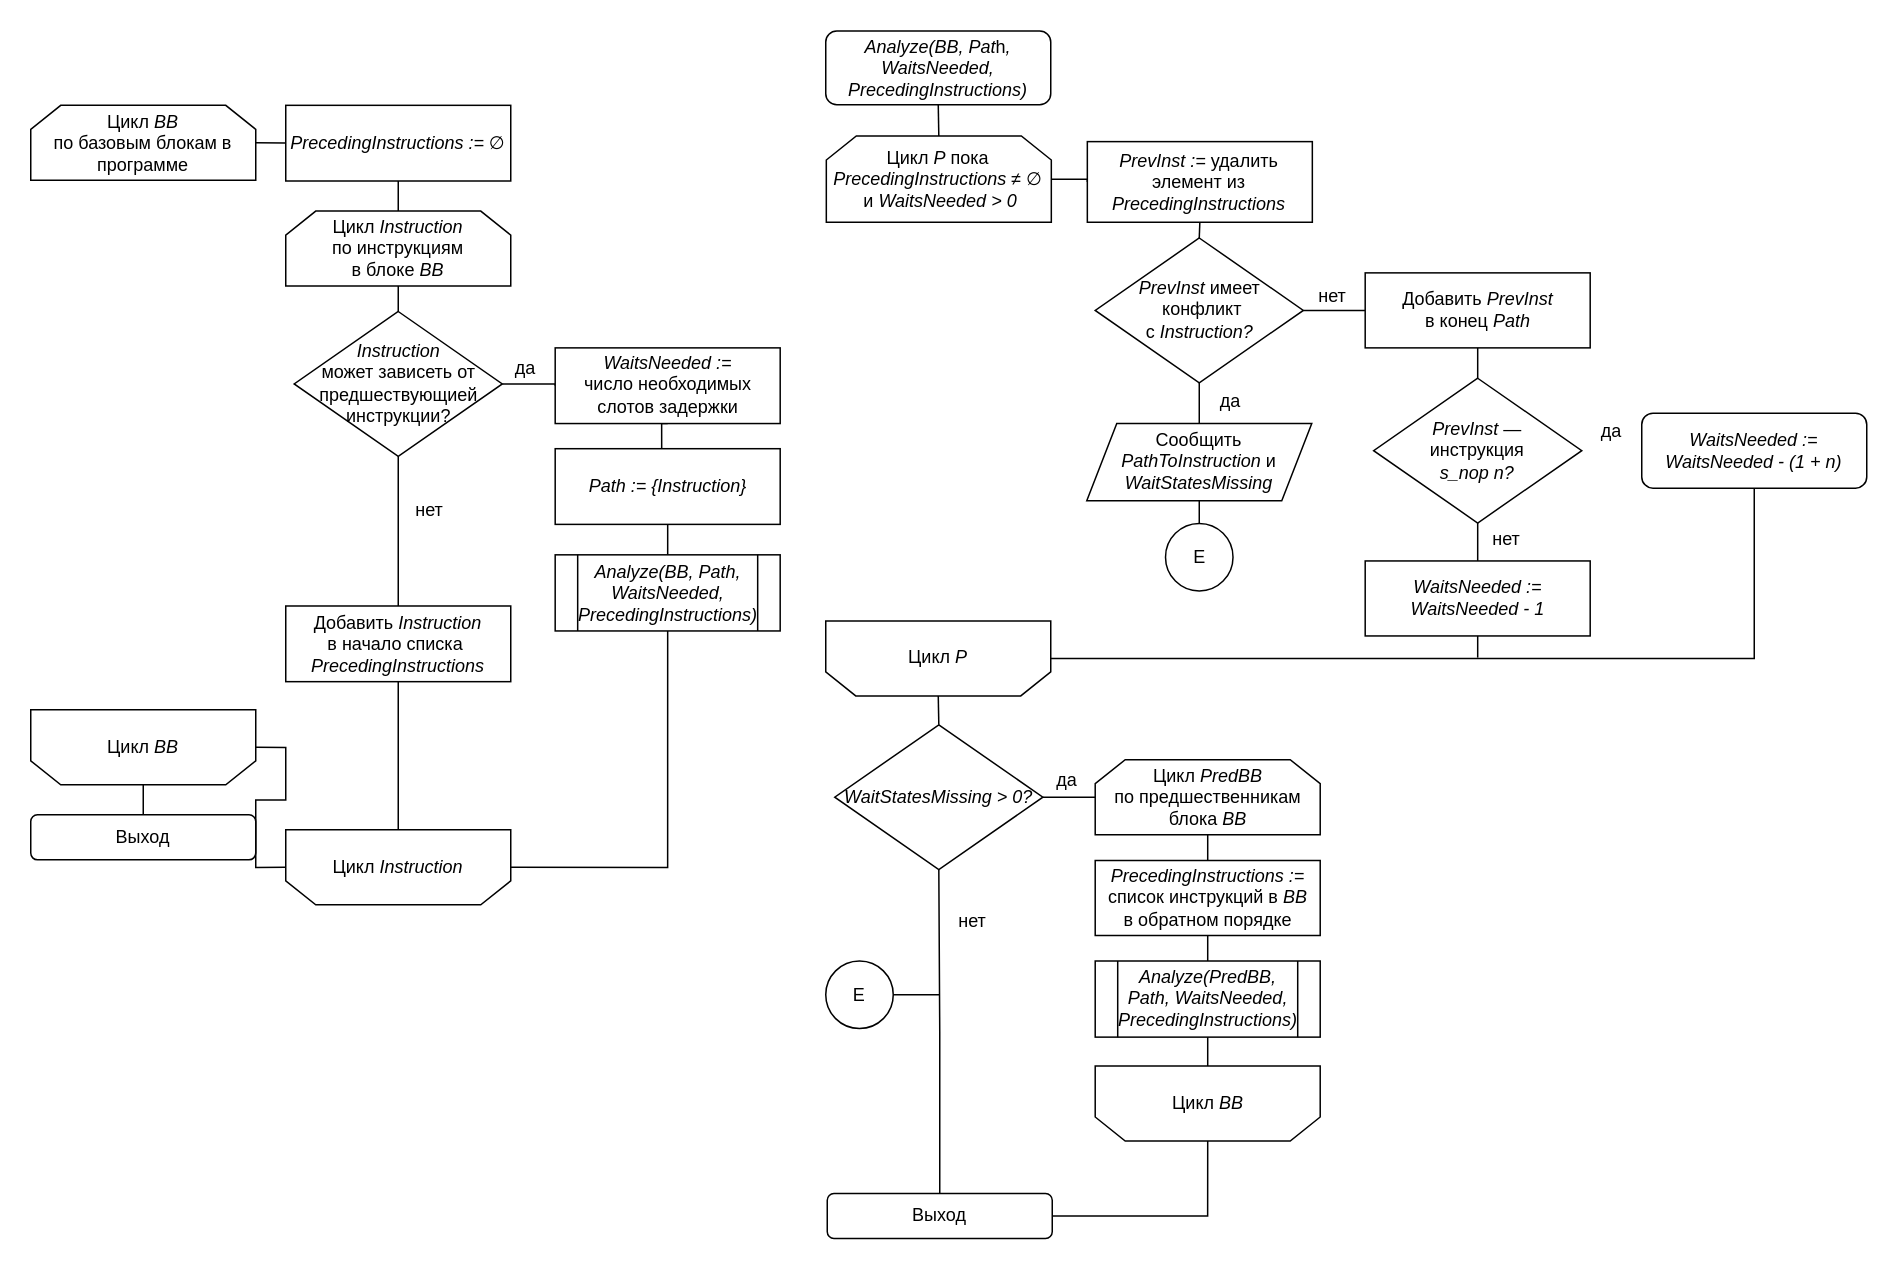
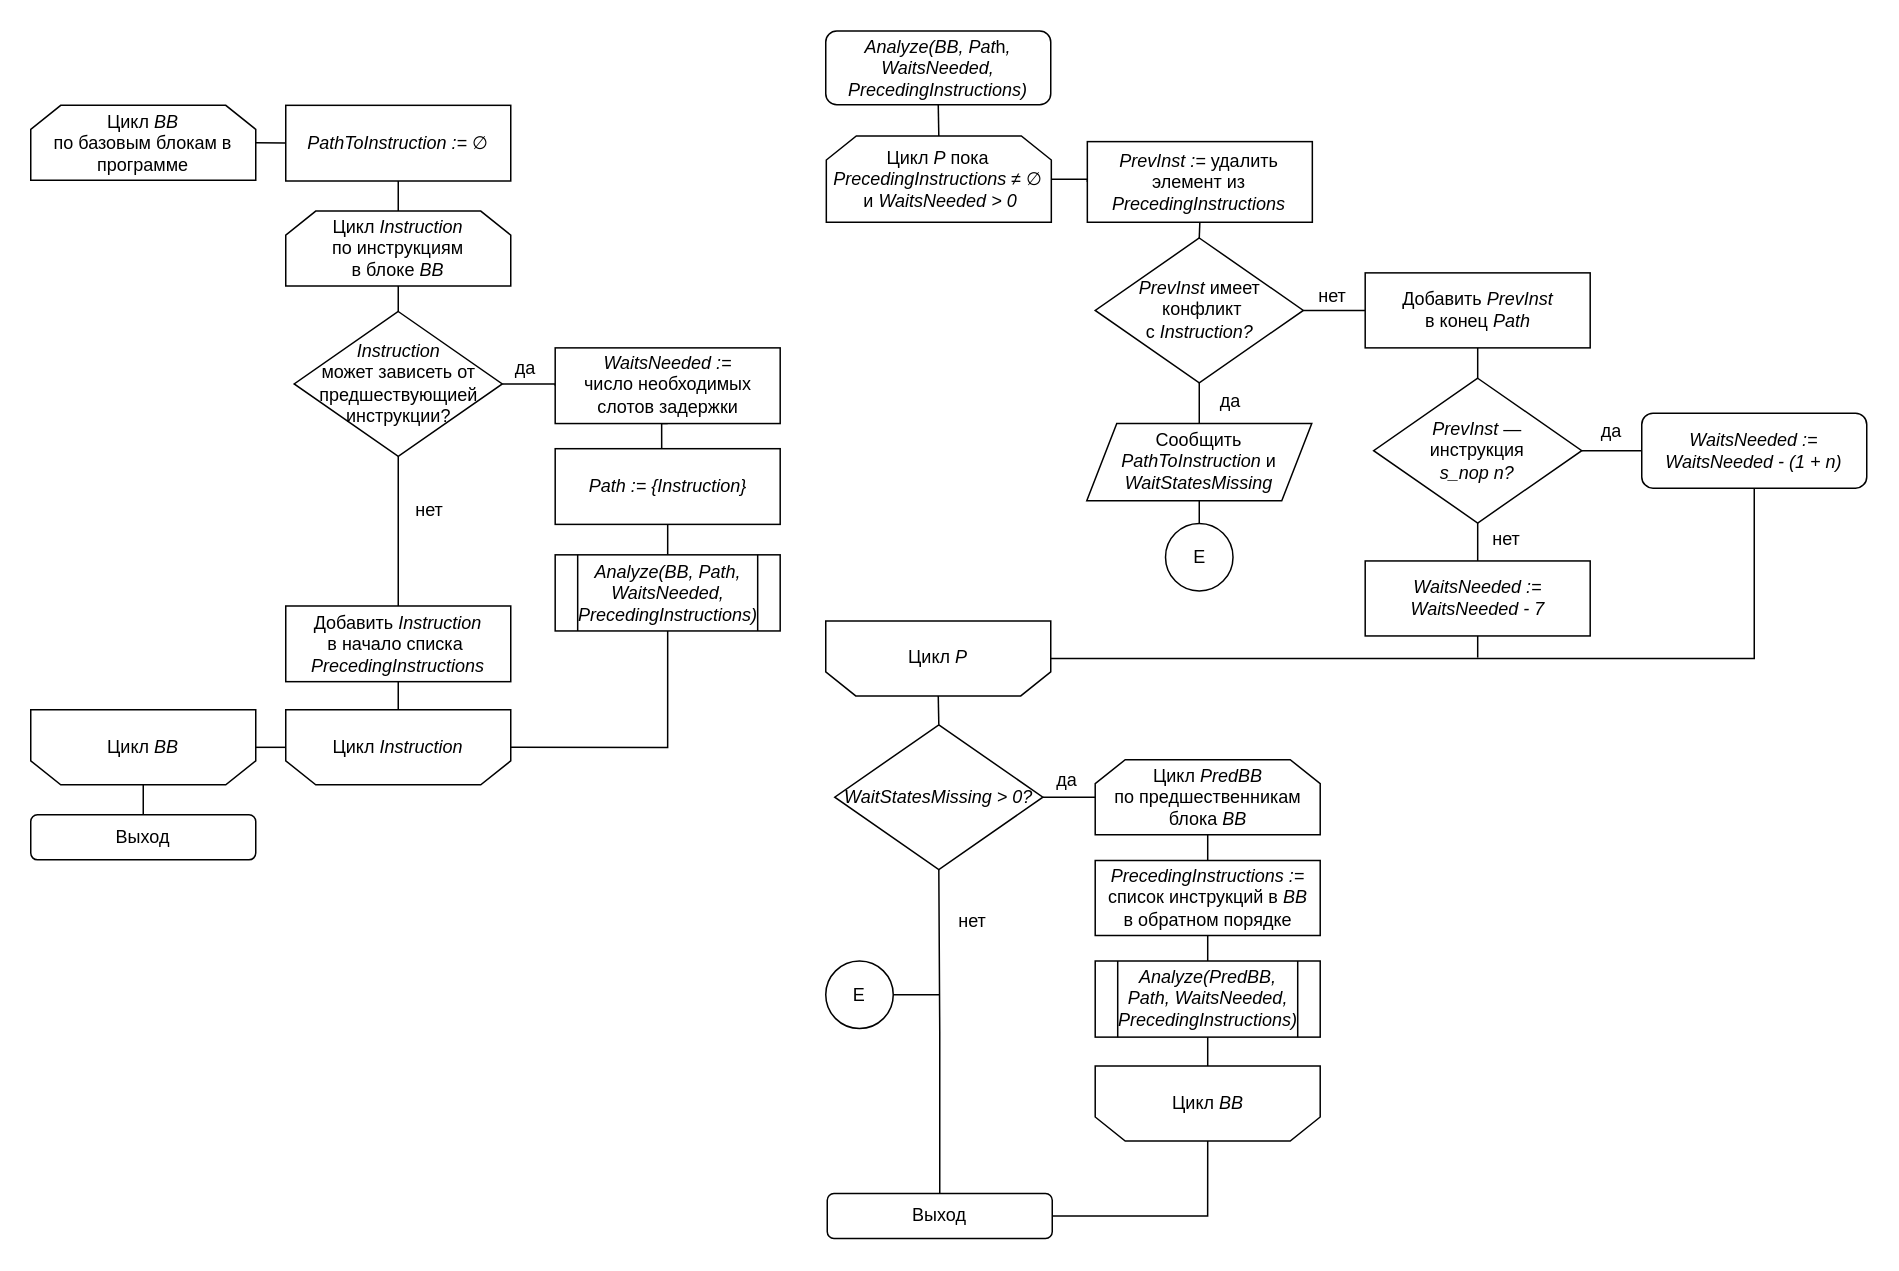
- <mxCell id="15" value="&lt;i&gt;PrecedingInstructions&lt;/i&gt;&lt;i&gt;&amp;nbsp;:=&amp;nbsp;&lt;/i&gt;∅&lt;i&gt;&lt;br&gt;&lt;/i&gt;" style="rounded=0;whiteSpace=wrap;html=1;" vertex="1" parent="1"><mxGeometry x="190" y="69.55" width="150" height="50.45" as="geometry" /></mxCell>
+ <mxCell id="15" value="&lt;i&gt;PathToInstruction&lt;/i&gt;&lt;i&gt;&amp;nbsp;:=&amp;nbsp;&lt;/i&gt;∅&lt;i&gt;&lt;br&gt;&lt;/i&gt;" style="rounded=0;whiteSpace=wrap;html=1;" vertex="1" parent="1"><mxGeometry x="190" y="69.55" width="150" height="50.45" as="geometry" /></mxCell>
+ <mxCell id="31" style="edgeStyle=orthogonalEdgeStyle;rounded=0;orthogonalLoop=1;jettySize=auto;html=1;exitX=1;exitY=0.5;exitDx=0;exitDy=0;entryX=0;entryY=0.5;entryDx=0;entryDy=0;endArrow=none;endFill=0;" edge="1" parent="1" source="33" target="35"><mxGeometry relative="1" as="geometry" /></mxCell>
- <mxCell id="37" value="&lt;i&gt;WaitsNeeded&lt;/i&gt;&lt;i&gt;&amp;nbsp;:=&lt;br&gt;&lt;/i&gt;&lt;i&gt;WaitsNeeded&lt;/i&gt;&lt;i&gt;&amp;nbsp;- 1&lt;/i&gt;&lt;i&gt;&lt;br&gt;&lt;/i&gt;" style="rounded=0;whiteSpace=wrap;html=1;" vertex="1" parent="1"><mxGeometry x="909.63" y="373.3" width="150" height="50" as="geometry" /></mxCell>
+ <mxCell id="37" value="&lt;i&gt;WaitsNeeded&lt;/i&gt;&lt;i&gt;&amp;nbsp;:=&lt;br&gt;&lt;/i&gt;&lt;i&gt;WaitsNeeded&lt;/i&gt;&lt;i&gt;&amp;nbsp;- 7&lt;/i&gt;&lt;i&gt;&lt;br&gt;&lt;/i&gt;" style="rounded=0;whiteSpace=wrap;html=1;" vertex="1" parent="1"><mxGeometry x="909.63" y="373.3" width="150" height="50" as="geometry" /></mxCell>
- <mxCell id="23" value="Цикл&lt;i&gt;&amp;nbsp;Instruction&lt;/i&gt;" style="shape=loopLimit;whiteSpace=wrap;html=1;flipV=1;" vertex="1" parent="1"><mxGeometry x="190" y="552.55" width="150" height="50" as="geometry" /></mxCell>
+ <mxCell id="23" value="Цикл&lt;i&gt;&amp;nbsp;Instruction&lt;/i&gt;" style="shape=loopLimit;whiteSpace=wrap;html=1;flipV=1;" vertex="1" parent="1"><mxGeometry x="190" y="472.55" width="150" height="50" as="geometry" /></mxCell>
